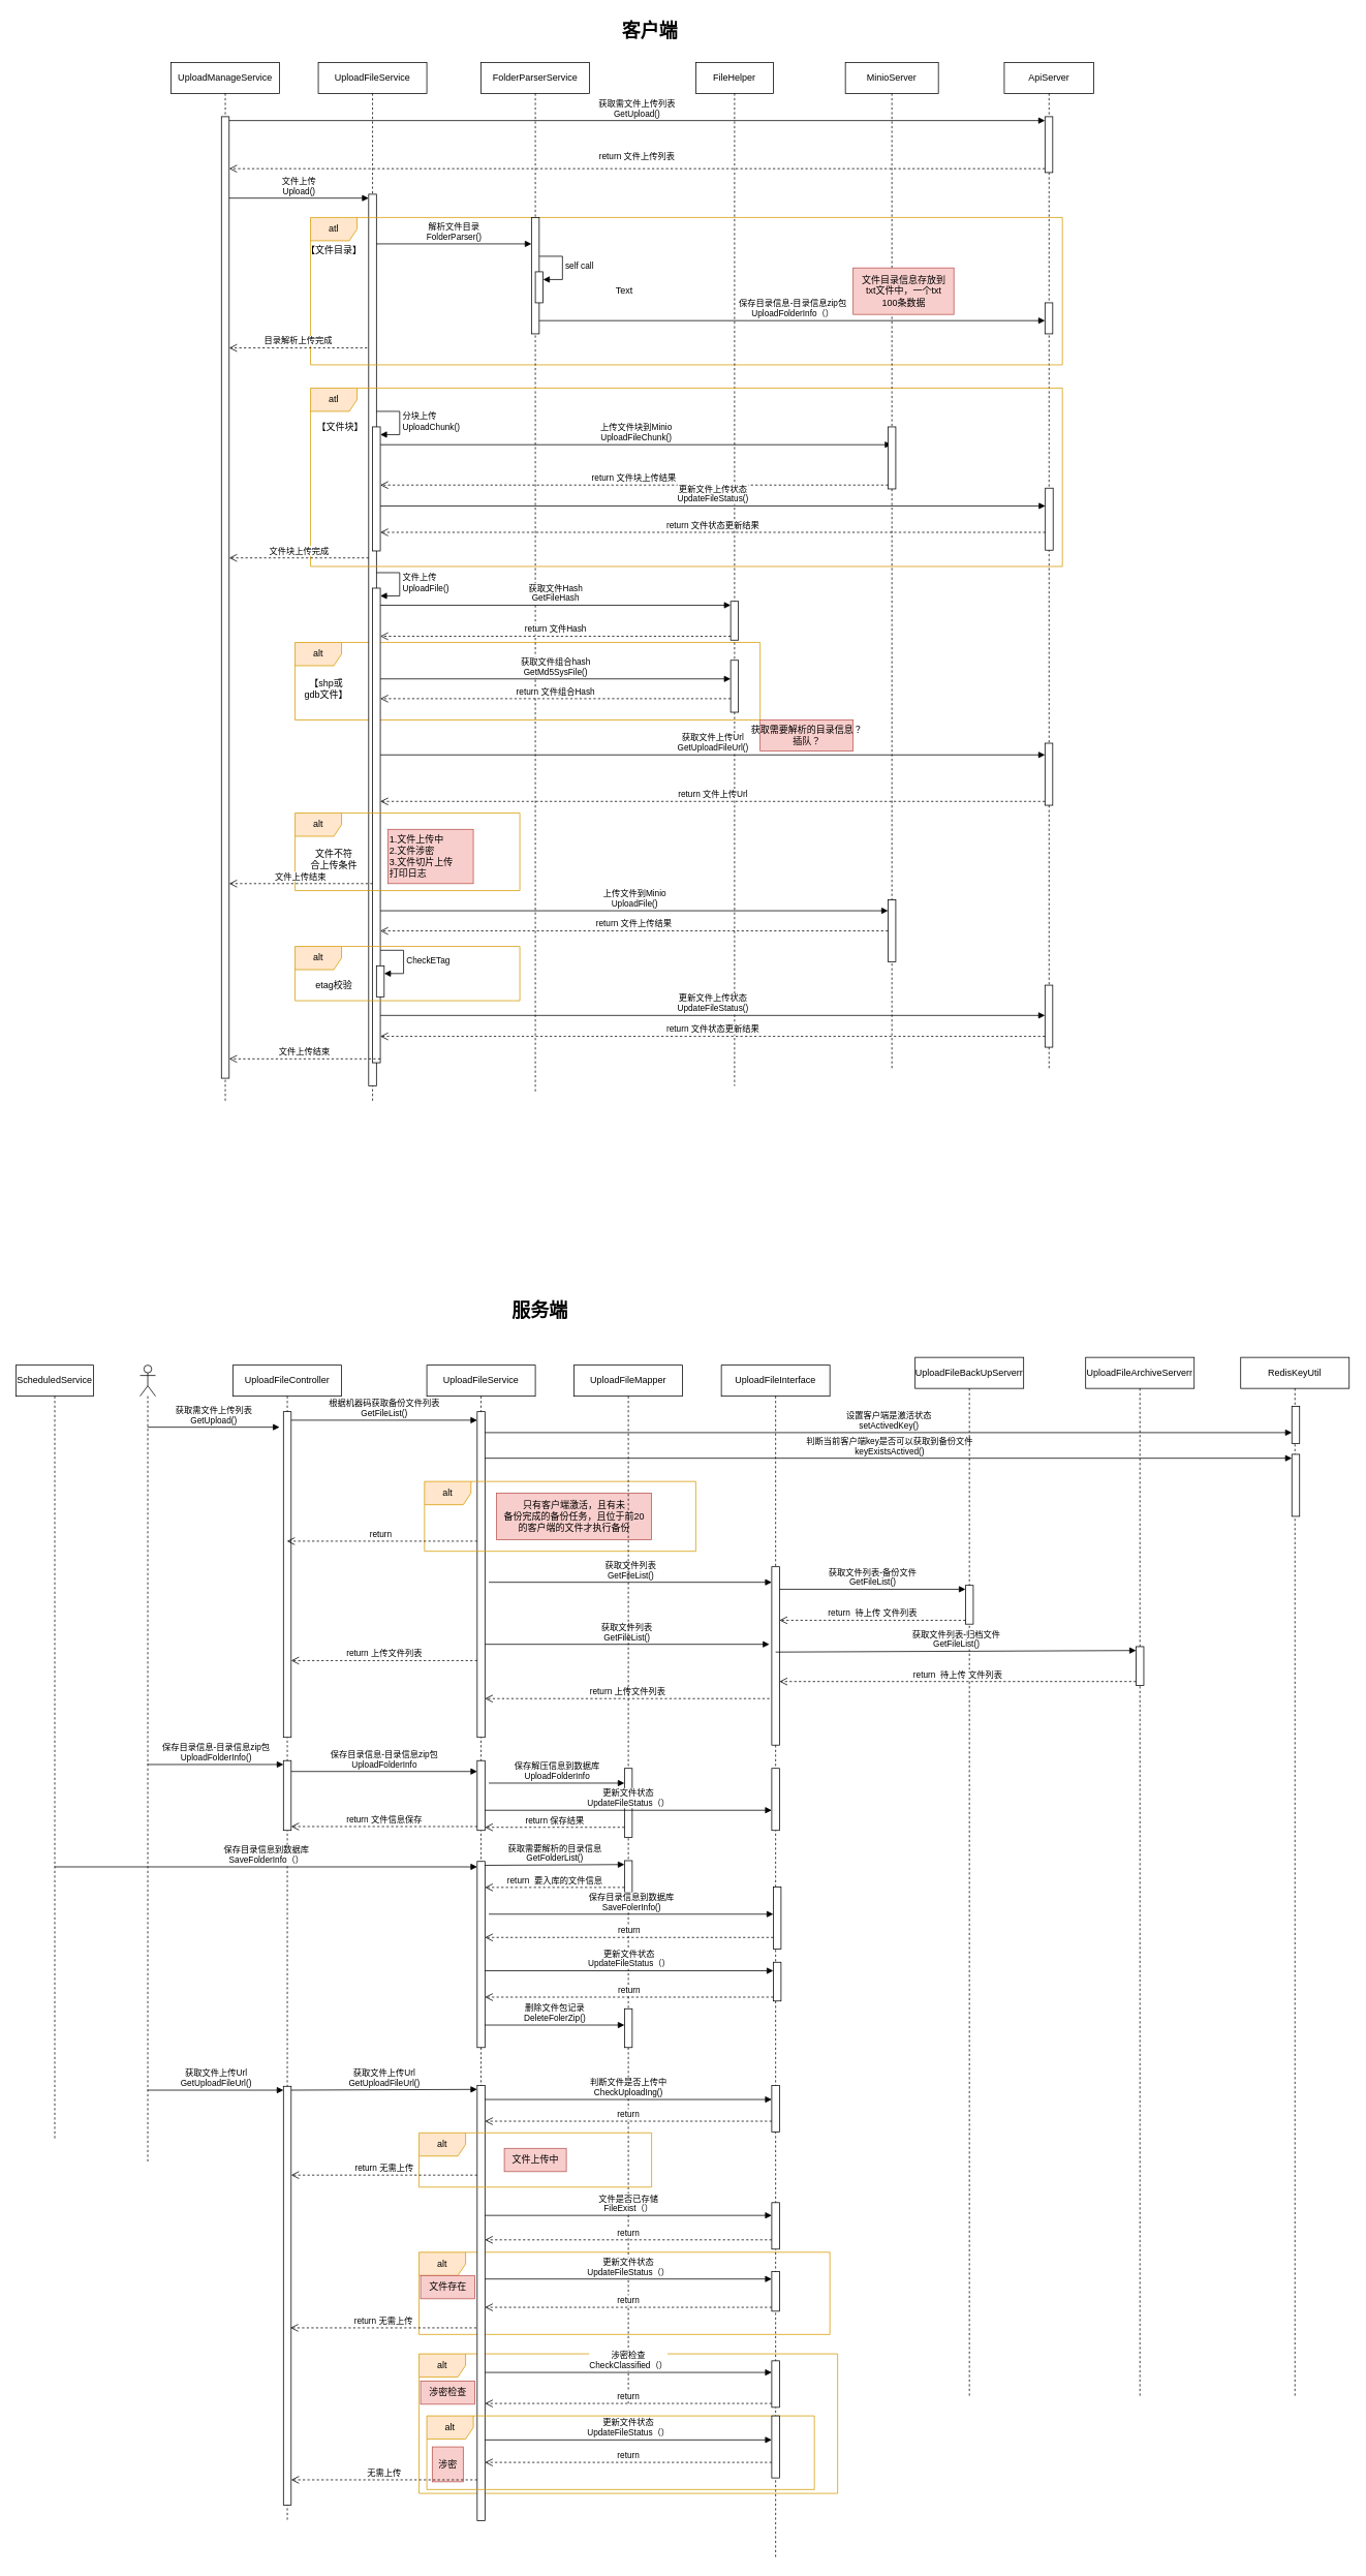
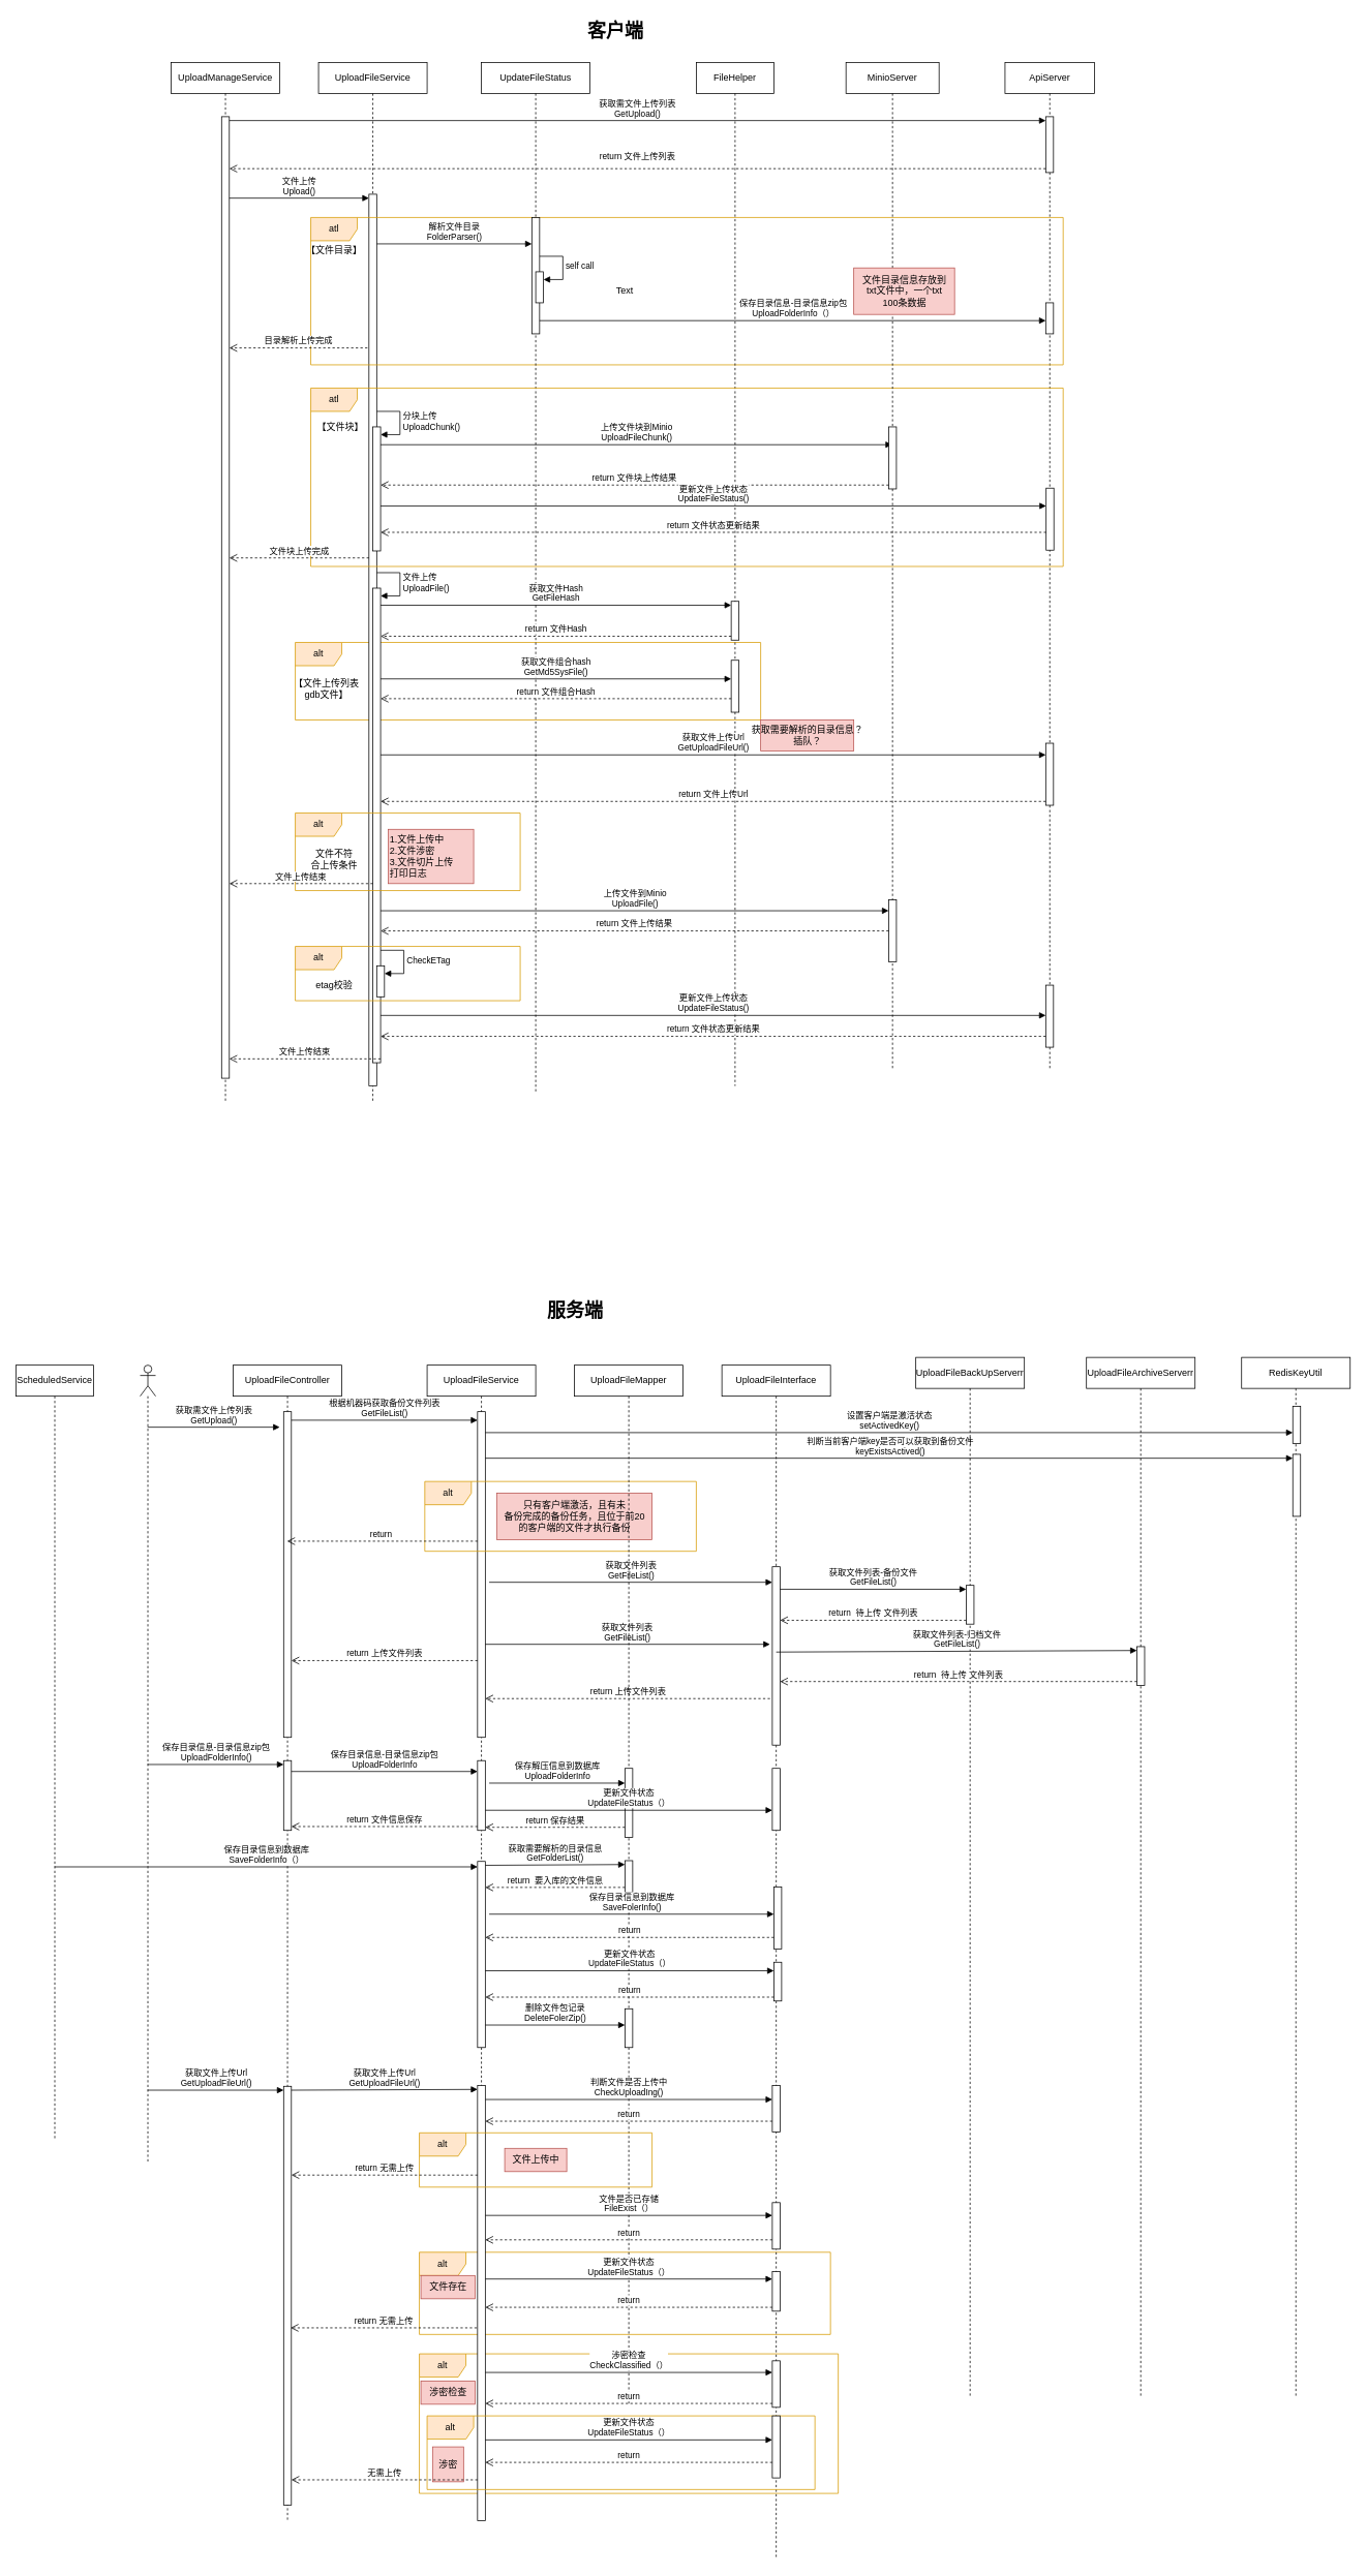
- <mxCell id="71" value="&lt;h1&gt;客户端&lt;/h1&gt;&lt;p&gt;&lt;br&gt;&lt;/p&gt;" style="text;html=1;strokeColor=none;fillColor=none;spacing=5;spacingTop=-20;whiteSpace=wrap;overflow=hidden;rounded=0;" vertex="1" parent="1"><mxGeometry x="797" y="20" width="190" height="40" as="geometry" /></mxCell>
+ <mxCell id="71" value="&lt;h1&gt;客户端&lt;/h1&gt;&lt;p&gt;&lt;br&gt;&lt;/p&gt;" style="text;html=1;strokeColor=none;fillColor=none;spacing=5;spacingTop=-20;whiteSpace=wrap;overflow=hidden;rounded=0;" vertex="1" parent="1"><mxGeometry x="752" y="20" width="190" height="40" as="geometry" /></mxCell>
- <mxCell id="20" value="FolderParserService" style="shape=umlLifeline;perimeter=lifelinePerimeter;whiteSpace=wrap;html=1;container=1;dropTarget=0;collapsible=0;recursiveResize=0;outlineConnect=0;portConstraint=eastwest;newEdgeStyle={&quot;curved&quot;:0,&quot;rounded&quot;:0};" vertex="1" parent="1"><mxGeometry x="620" y="80" width="140" height="1330" as="geometry" /></mxCell>
+ <mxCell id="20" value="UpdateFileStatus" style="shape=umlLifeline;perimeter=lifelinePerimeter;whiteSpace=wrap;html=1;container=1;dropTarget=0;collapsible=0;recursiveResize=0;outlineConnect=0;portConstraint=eastwest;newEdgeStyle={&quot;curved&quot;:0,&quot;rounded&quot;:0};" vertex="1" parent="1"><mxGeometry x="620" y="80" width="140" height="1330" as="geometry" /></mxCell>
- <mxCell id="32" value="【shp或&lt;br style=&quot;border-color: var(--border-color);&quot;&gt;gdb文件】" style="text;html=1;align=center;verticalAlign=middle;resizable=0;points=[];autosize=1;strokeColor=none;fillColor=none;" vertex="1" parent="1"><mxGeometry x="380" y="868" width="80" height="40" as="geometry" /></mxCell>
+ <mxCell id="32" value="【文件上传列表&lt;br style=&quot;border-color: var(--border-color);&quot;&gt;gdb文件】" style="text;html=1;align=center;verticalAlign=middle;resizable=0;points=[];autosize=1;strokeColor=none;fillColor=none;" vertex="1" parent="1"><mxGeometry x="380" y="868" width="80" height="40" as="geometry" /></mxCell>
- <mxCell id="72" value="&lt;h1&gt;服务端&lt;/h1&gt;&lt;p&gt;&lt;br&gt;&lt;/p&gt;" style="text;html=1;strokeColor=none;fillColor=none;spacing=5;spacingTop=-20;whiteSpace=wrap;overflow=hidden;rounded=0;" vertex="1" parent="1"><mxGeometry x="655" y="1670" width="190" height="40" as="geometry" /></mxCell>
+ <mxCell id="72" value="&lt;h1&gt;服务端&lt;/h1&gt;&lt;p&gt;&lt;br&gt;&lt;/p&gt;" style="text;html=1;strokeColor=none;fillColor=none;spacing=5;spacingTop=-20;whiteSpace=wrap;overflow=hidden;rounded=0;" vertex="1" parent="1"><mxGeometry x="700" y="1670" width="190" height="40" as="geometry" /></mxCell>
